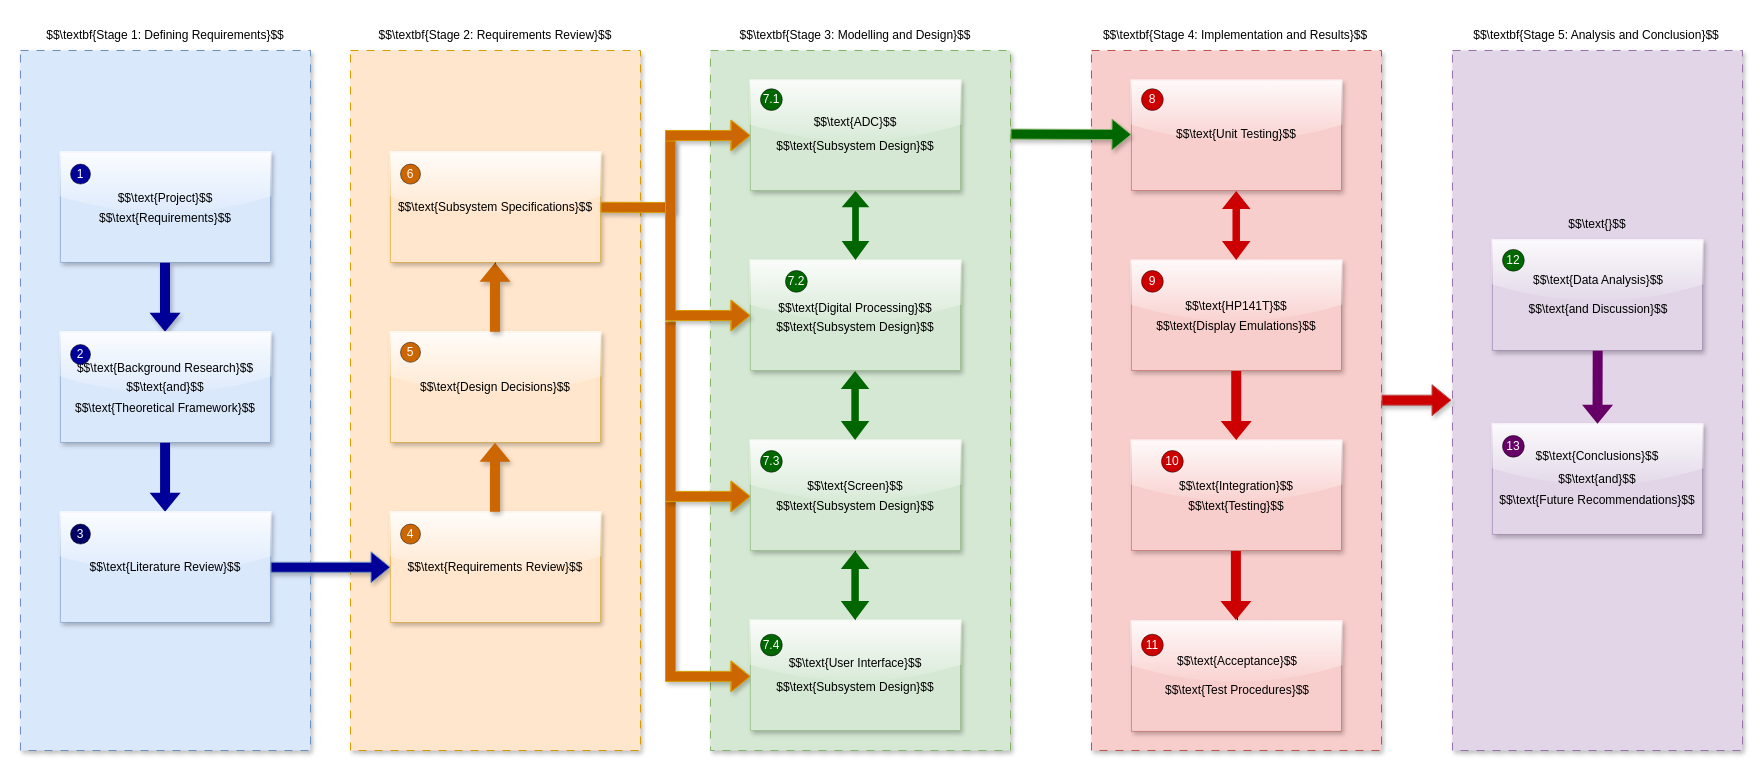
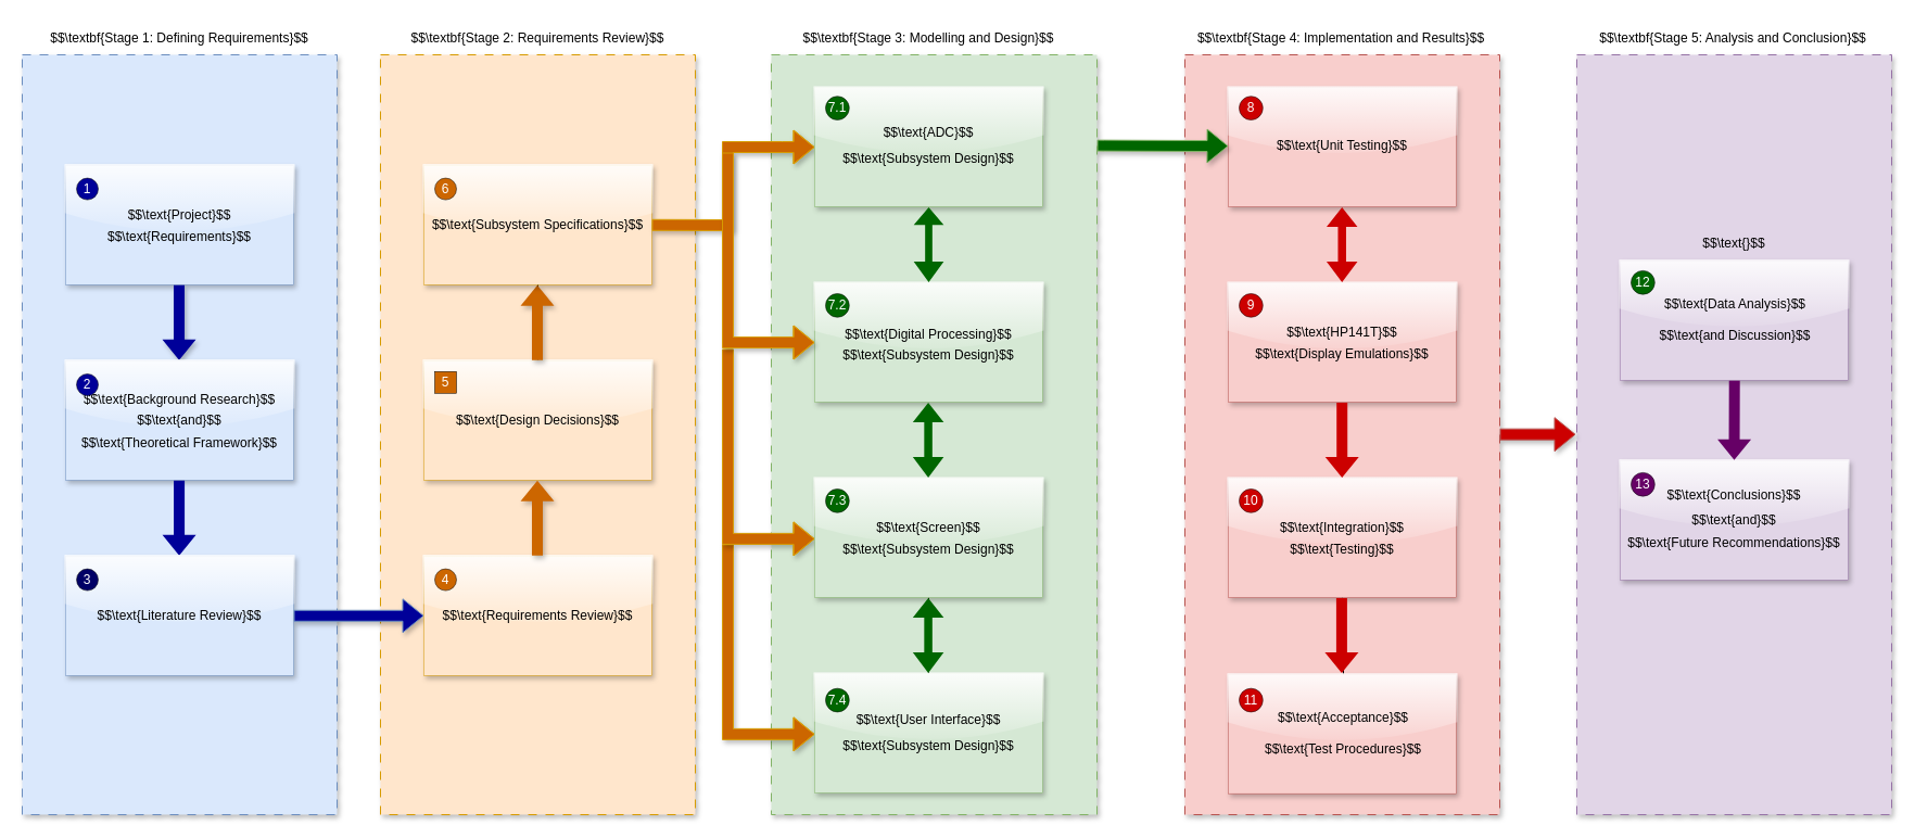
- <mxCell id="86" value="&lt;font color=&quot;#ffffff&quot;&gt;7.2&lt;/font&gt;" style="ellipse;whiteSpace=wrap;html=1;aspect=fixed;strokeWidth=0.5;fillColor=#006600;" vertex="1" parent="1"><mxGeometry x="785" y="270" width="21.79" height="21.79" as="geometry" /></mxCell>
+ <mxCell id="86" value="&lt;font color=&quot;#ffffff&quot;&gt;7.2&lt;/font&gt;" style="ellipse;whiteSpace=wrap;html=1;aspect=fixed;strokeWidth=0.5;fillColor=#006600;" vertex="1" parent="1"><mxGeometry x="760" y="270" width="21.79" height="21.79" as="geometry" /></mxCell>
- <mxCell id="84" value="&lt;font color=&quot;#ffffff&quot;&gt;5&lt;/font&gt;" style="ellipse;whiteSpace=wrap;html=1;aspect=fixed;strokeWidth=0.5;fillColor=#CC6600;" vertex="1" parent="1"><mxGeometry x="400" y="341.79" width="20" height="20" as="geometry" /></mxCell>
+ <mxCell id="84" value="&lt;font color=&quot;#ffffff&quot;&gt;5&lt;/font&gt;" style="whiteSpace=wrap;html=1;aspect=fixed;strokeWidth=0.5;fillColor=#CC6600;rounded=0;" vertex="1" parent="1"><mxGeometry x="400" y="341.79" width="20" height="20" as="geometry" /></mxCell>
- <mxCell id="91" value="&lt;font color=&quot;#ffffff&quot;&gt;10&lt;/font&gt;" style="ellipse;whiteSpace=wrap;html=1;aspect=fixed;strokeWidth=0.5;fillColor=#CC0000;" vertex="1" parent="1"><mxGeometry x="1161" y="450" width="21.79" height="21.79" as="geometry" /></mxCell>
+ <mxCell id="91" value="&lt;font color=&quot;#ffffff&quot;&gt;10&lt;/font&gt;" style="ellipse;whiteSpace=wrap;html=1;aspect=fixed;strokeWidth=0.5;fillColor=#CC0000;" vertex="1" parent="1"><mxGeometry x="1141" y="450" width="21.79" height="21.79" as="geometry" /></mxCell>
